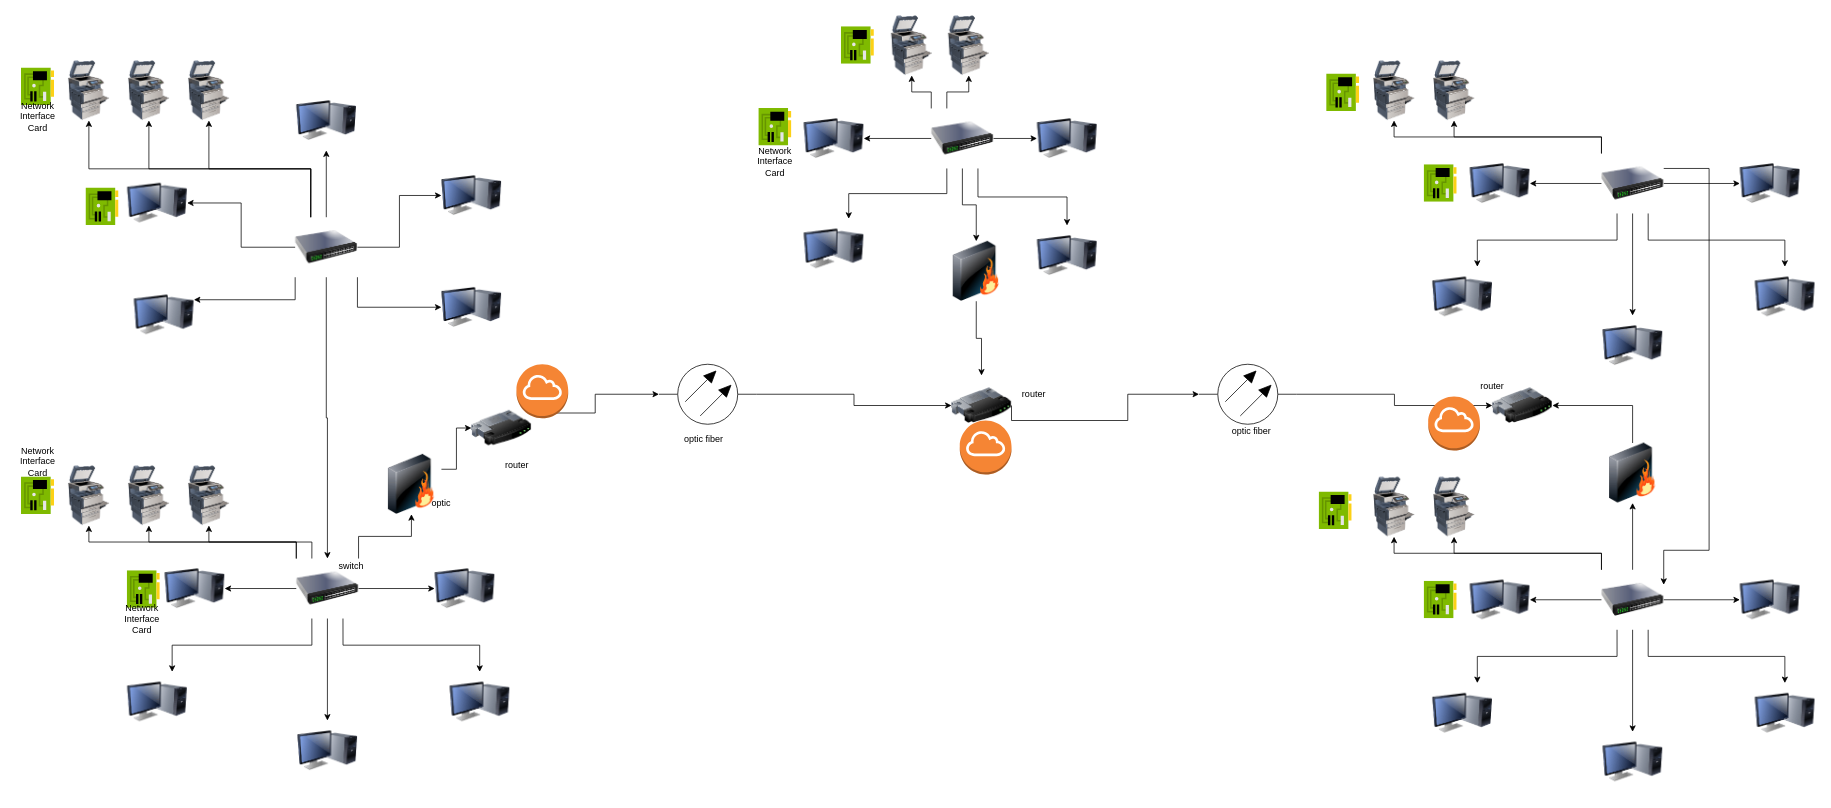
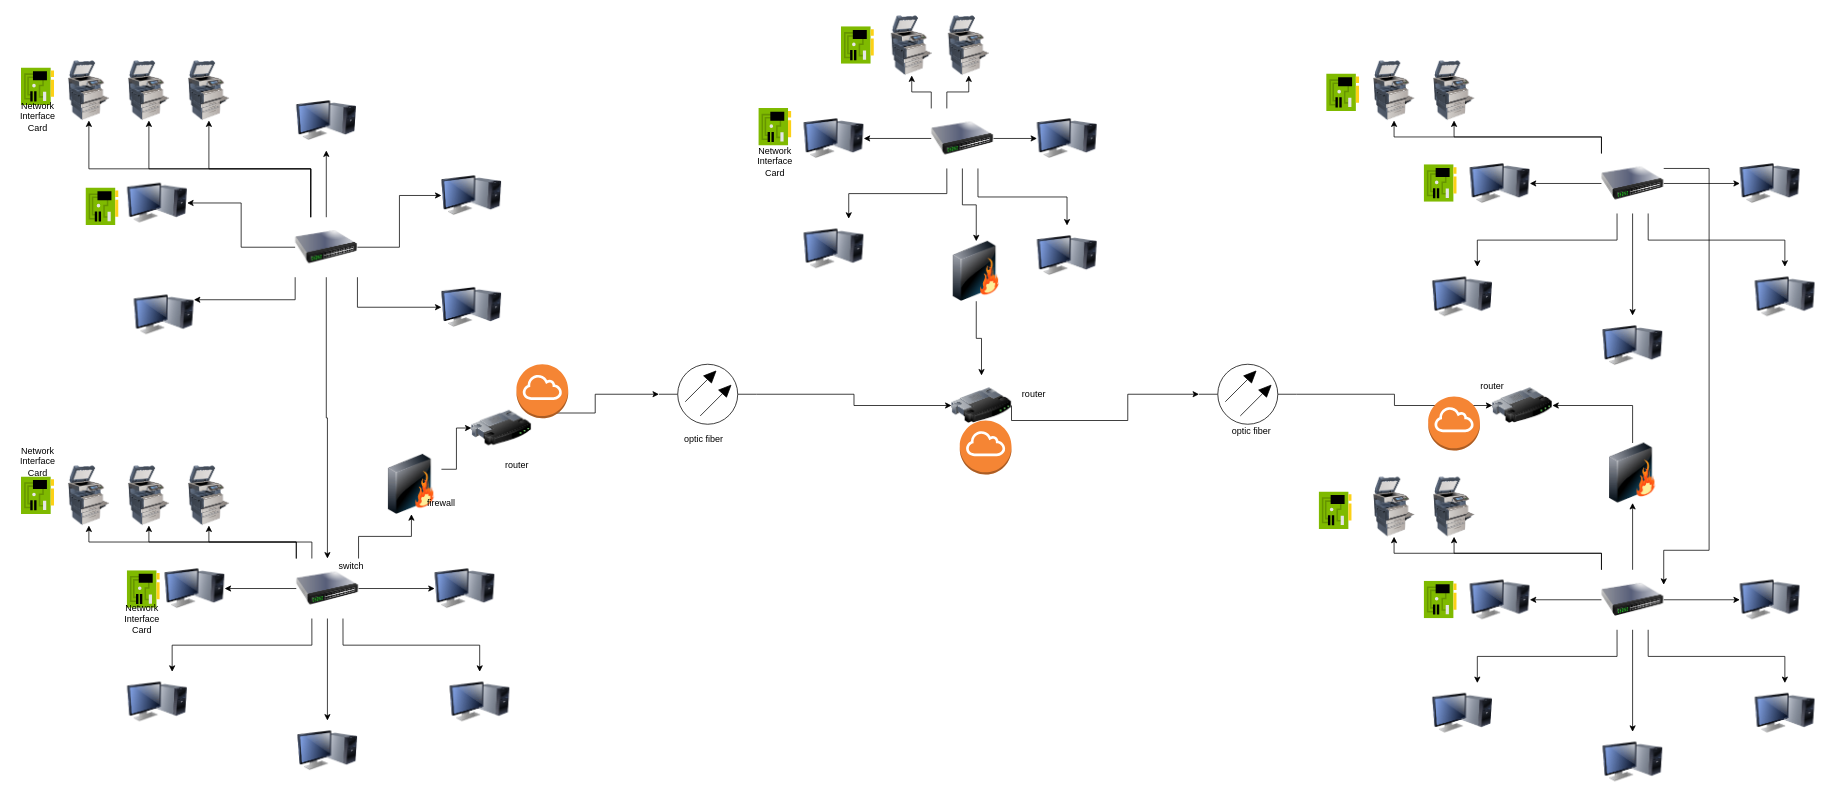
- <mxCell id="105" value="optic" style="text;strokeColor=none;align=center;fillColor=none;html=1;verticalAlign=middle;whiteSpace=wrap;rounded=0;" vertex="1" parent="1"><mxGeometry x="558" y="655" width="60" height="30" as="geometry" /></mxCell>
+ <mxCell id="105" value="firewall" style="text;strokeColor=none;align=center;fillColor=none;html=1;verticalAlign=middle;whiteSpace=wrap;rounded=0;" vertex="1" parent="1"><mxGeometry x="558" y="655" width="60" height="30" as="geometry" /></mxCell>
